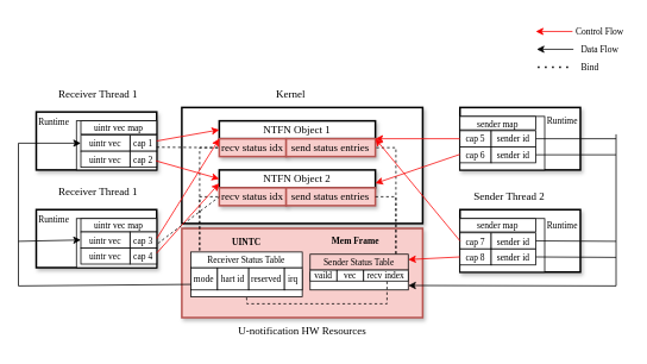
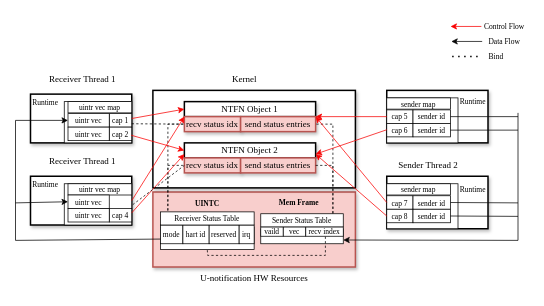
- <mxCell id="49" value="&lt;font style=&quot;font-size: 10px;&quot; face=&quot;Times New Roman&quot;&gt;cap 3&lt;/font&gt;" style="rounded=0;whiteSpace=wrap;html=1;" parent="1" vertex="1"><mxGeometry x="145" y="259.5" width="30" height="18" as="geometry" /></mxCell>
- <mxCell id="64" value="" style="endArrow=classic;html=1;rounded=0;exitX=0;exitY=0.5;exitDx=0;exitDy=0;strokeColor=#f90101;" parent="1" source="58" target="21" edge="1"><mxGeometry width="50" height="50" relative="1" as="geometry"><mxPoint x="525" y="280" as="sourcePoint" /><mxPoint x="430" y="165" as="targetPoint" /></mxGeometry></mxCell>
+ <mxCell id="64" value="" style="endArrow=classic;html=1;rounded=0;exitX=0;exitY=0.5;exitDx=0;exitDy=0;entryX=1;entryY=0.75;entryDx=0;entryDy=0;strokeColor=#f90101;" parent="1" source="58" target="7" edge="1"><mxGeometry width="50" height="50" relative="1" as="geometry"><mxPoint x="525" y="280" as="sourcePoint" /><mxPoint x="430" y="165" as="targetPoint" /></mxGeometry></mxCell>
- <mxCell id="21" value="&lt;font style=&quot;font-size: 10px;&quot; face=&quot;Times New Roman&quot;&gt;Sender Status Table&lt;/font&gt;" style="rounded=0;whiteSpace=wrap;html=1;fillColor=#f8cecc;" parent="1" vertex="1"><mxGeometry x="347.02" y="284.5" width="110" height="17.5" as="geometry" /></mxCell>
+ <mxCell id="21" value="&lt;font style=&quot;font-size: 10px;&quot; face=&quot;Times New Roman&quot;&gt;Sender Status Table&lt;/font&gt;" style="rounded=0;whiteSpace=wrap;html=1;" parent="1" vertex="1"><mxGeometry x="347.02" y="284.5" width="110" height="17.5" as="geometry" /></mxCell>
